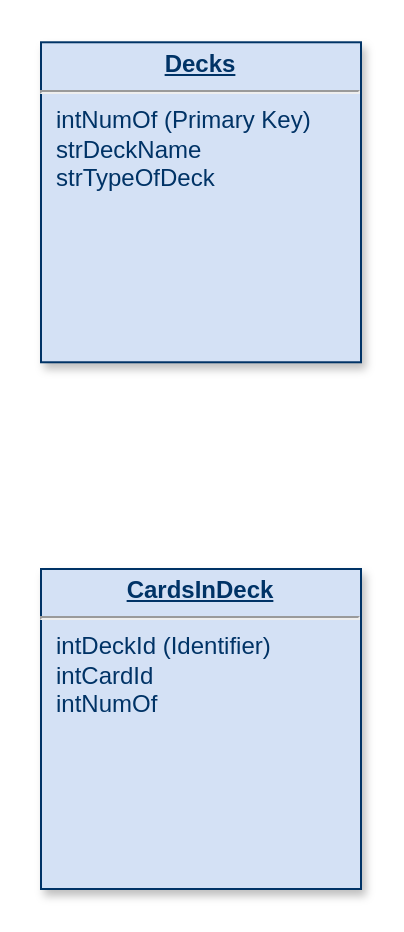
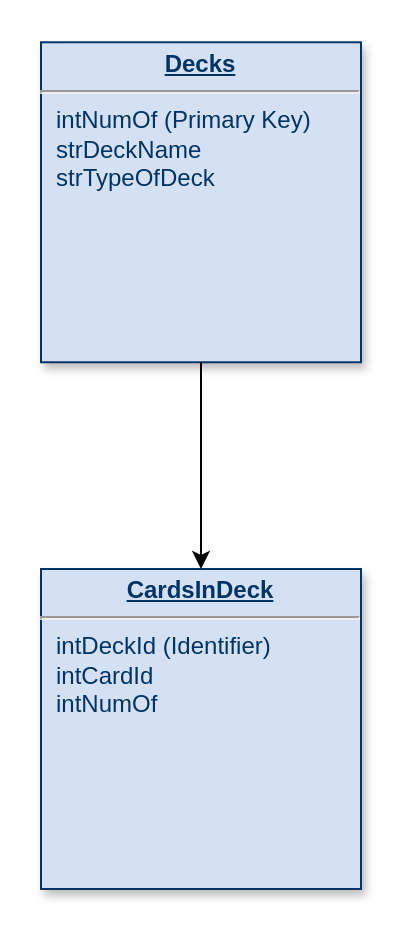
+ <mxCell id="4" value="" style="endArrow=classic;html=1;rounded=0;exitX=0.5;exitY=1;exitDx=0;exitDy=0;entryX=0.5;entryY=0;entryDx=0;entryDy=0;" edge="1" parent="1" source="3" target="2"><mxGeometry width="50" height="50" relative="1" as="geometry"><mxPoint x="80" y="259" as="sourcePoint" /><mxPoint x="130" y="209" as="targetPoint" /></mxGeometry></mxCell>
